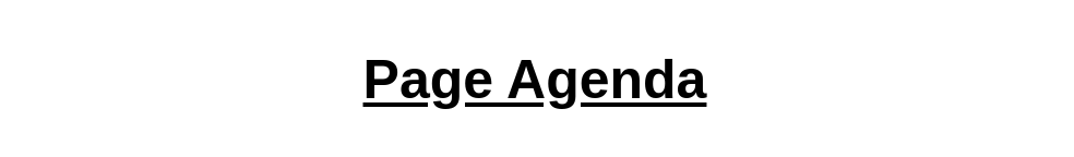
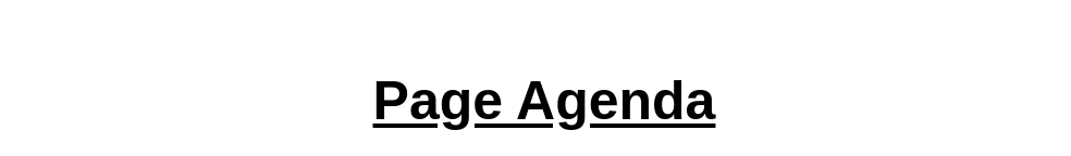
- <mxCell id="2" value="&lt;font style=&quot;font-size: 25px&quot;&gt;&lt;font style=&quot;font-size: 25px&quot;&gt;&lt;u&gt;&lt;b&gt;Page Agenda&lt;/b&gt;&lt;/u&gt;&lt;/font&gt;&lt;br&gt;&lt;/font&gt;" style="text;html=1;strokeColor=none;fillColor=none;align=center;verticalAlign=middle;whiteSpace=wrap;rounded=0;" vertex="1" parent="1"><mxGeometry x="20" y="20" width="450" height="30" as="geometry" /></mxCell>
+ <mxCell id="2" value="&lt;font style=&quot;font-size: 25px&quot;&gt;&lt;font style=&quot;font-size: 25px&quot;&gt;&lt;u&gt;&lt;b&gt;Page Agenda&lt;/b&gt;&lt;/u&gt;&lt;/font&gt;&lt;br&gt;&lt;/font&gt;" style="text;html=1;strokeColor=none;fillColor=none;align=center;verticalAlign=middle;whiteSpace=wrap;rounded=0;" vertex="1" parent="1"><mxGeometry x="25" y="30" width="450" height="30" as="geometry" /></mxCell>
